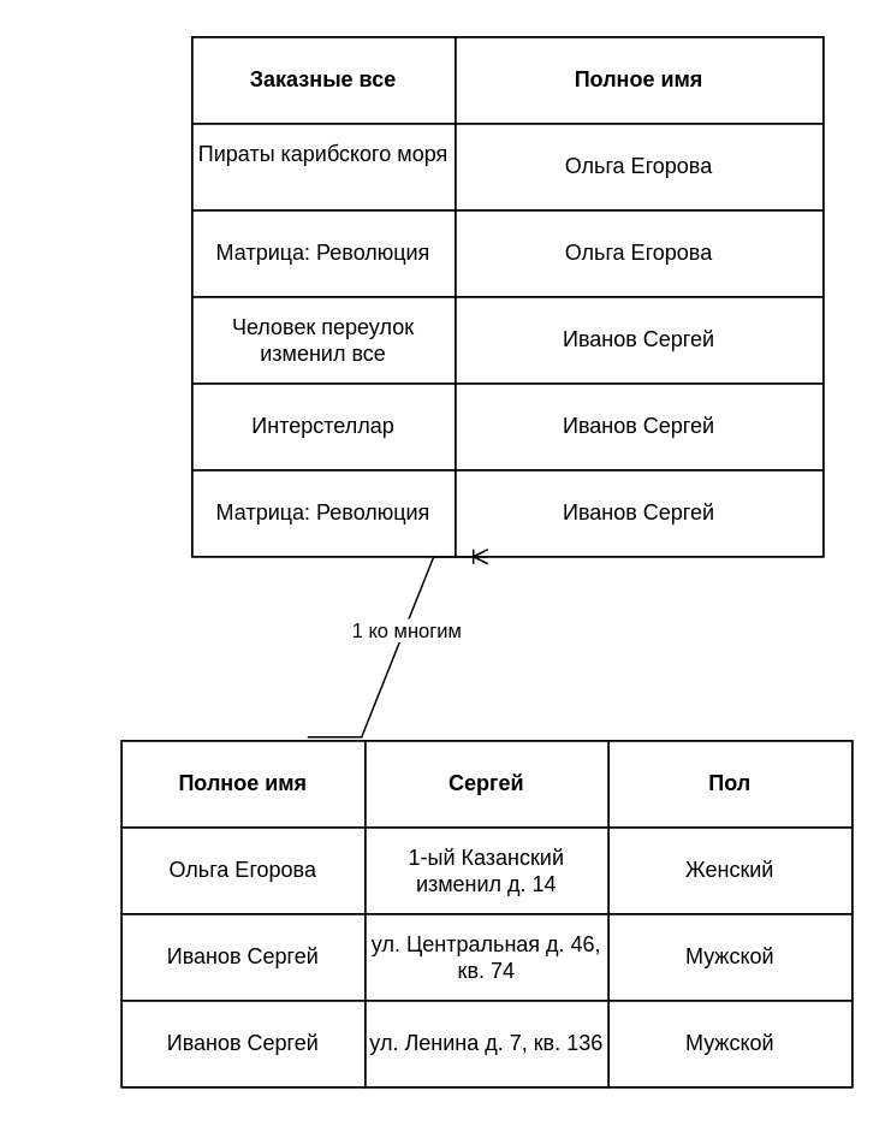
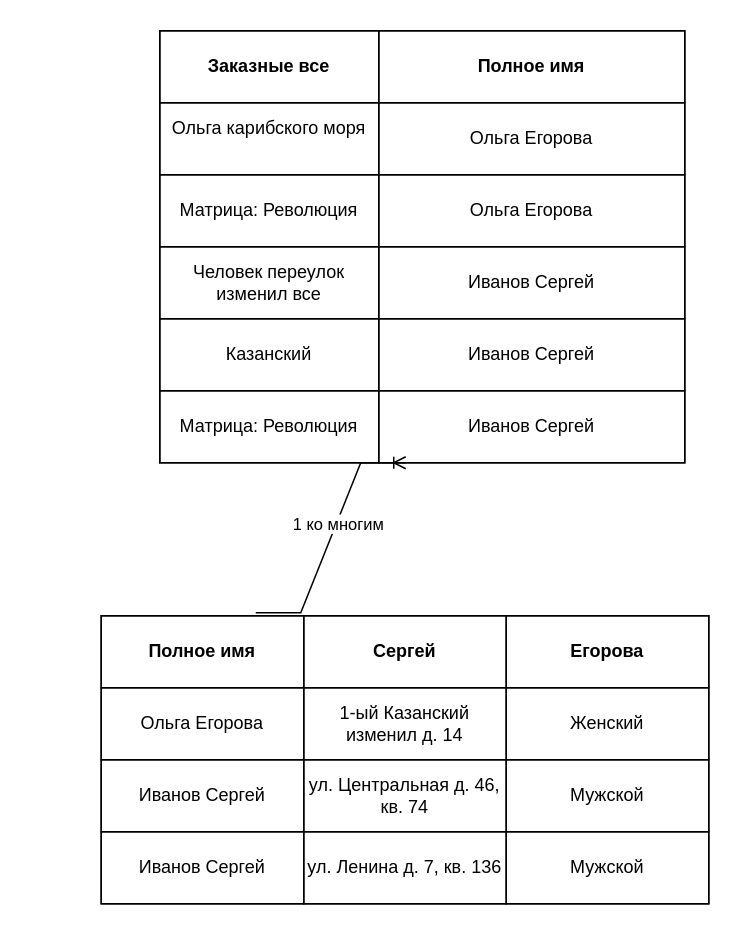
- <mxCell id="7" value="Пираты карибского моря&lt;div style=&quot;border-color: var(--border-color);&quot;&gt;&lt;br style=&quot;border-color: var(--border-color); text-align: left;&quot;&gt;&lt;/div&gt;" style="connectable=0;recursiveResize=0;strokeColor=inherit;fillColor=none;align=center;whiteSpace=wrap;html=1;" vertex="1" parent="6"><mxGeometry width="146" height="48" as="geometry"><mxRectangle width="146" height="48" as="alternateBounds" /></mxGeometry></mxCell>
+ <mxCell id="7" value="Ольга карибского моря&lt;div style=&quot;border-color: var(--border-color);&quot;&gt;&lt;br style=&quot;border-color: var(--border-color); text-align: left;&quot;&gt;&lt;/div&gt;" style="connectable=0;recursiveResize=0;strokeColor=inherit;fillColor=none;align=center;whiteSpace=wrap;html=1;" vertex="1" parent="6"><mxGeometry width="146" height="48" as="geometry"><mxRectangle width="146" height="48" as="alternateBounds" /></mxGeometry></mxCell>
- <mxCell id="16" value="Интерстеллар" style="connectable=0;recursiveResize=0;strokeColor=inherit;fillColor=none;align=center;whiteSpace=wrap;html=1;" vertex="1" parent="15"><mxGeometry width="146" height="48" as="geometry"><mxRectangle width="146" height="48" as="alternateBounds" /></mxGeometry></mxCell>
+ <mxCell id="16" value="Казанский" style="connectable=0;recursiveResize=0;strokeColor=inherit;fillColor=none;align=center;whiteSpace=wrap;html=1;" vertex="1" parent="15"><mxGeometry width="146" height="48" as="geometry"><mxRectangle width="146" height="48" as="alternateBounds" /></mxGeometry></mxCell>
- <mxCell id="25" value="Пол" style="connectable=0;recursiveResize=0;strokeColor=inherit;fillColor=none;align=center;whiteSpace=wrap;html=1;fontStyle=1" vertex="1" parent="22"><mxGeometry x="270" width="135" height="48" as="geometry"><mxRectangle width="135" height="48" as="alternateBounds" /></mxGeometry></mxCell>
+ <mxCell id="25" value="Егорова" style="connectable=0;recursiveResize=0;strokeColor=inherit;fillColor=none;align=center;whiteSpace=wrap;html=1;fontStyle=1" vertex="1" parent="22"><mxGeometry x="270" width="135" height="48" as="geometry"><mxRectangle width="135" height="48" as="alternateBounds" /></mxGeometry></mxCell>
